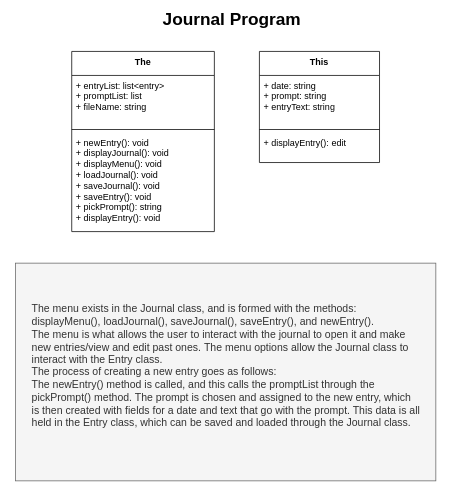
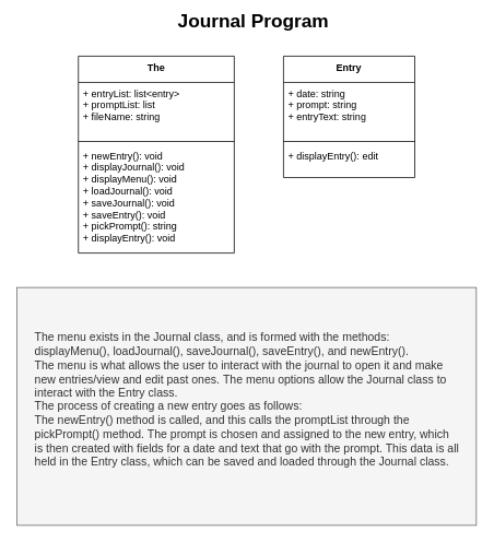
- <mxCell id="3" value="This" style="swimlane;fontStyle=1;align=center;verticalAlign=top;childLayout=stackLayout;horizontal=1;startSize=32;horizontalStack=0;resizeParent=1;resizeParentMax=0;resizeLast=0;collapsible=1;marginBottom=0;whiteSpace=wrap;html=1;" vertex="1" parent="1"><mxGeometry x="345" y="68" width="160" height="148" as="geometry"><mxRectangle x="120" y="110" width="80" height="30" as="alternateBounds" /></mxGeometry></mxCell>
+ <mxCell id="3" value="Entry" style="swimlane;fontStyle=1;align=center;verticalAlign=top;childLayout=stackLayout;horizontal=1;startSize=32;horizontalStack=0;resizeParent=1;resizeParentMax=0;resizeLast=0;collapsible=1;marginBottom=0;whiteSpace=wrap;html=1;" vertex="1" parent="1"><mxGeometry x="345" y="68" width="160" height="148" as="geometry"><mxRectangle x="120" y="110" width="80" height="30" as="alternateBounds" /></mxGeometry></mxCell>
